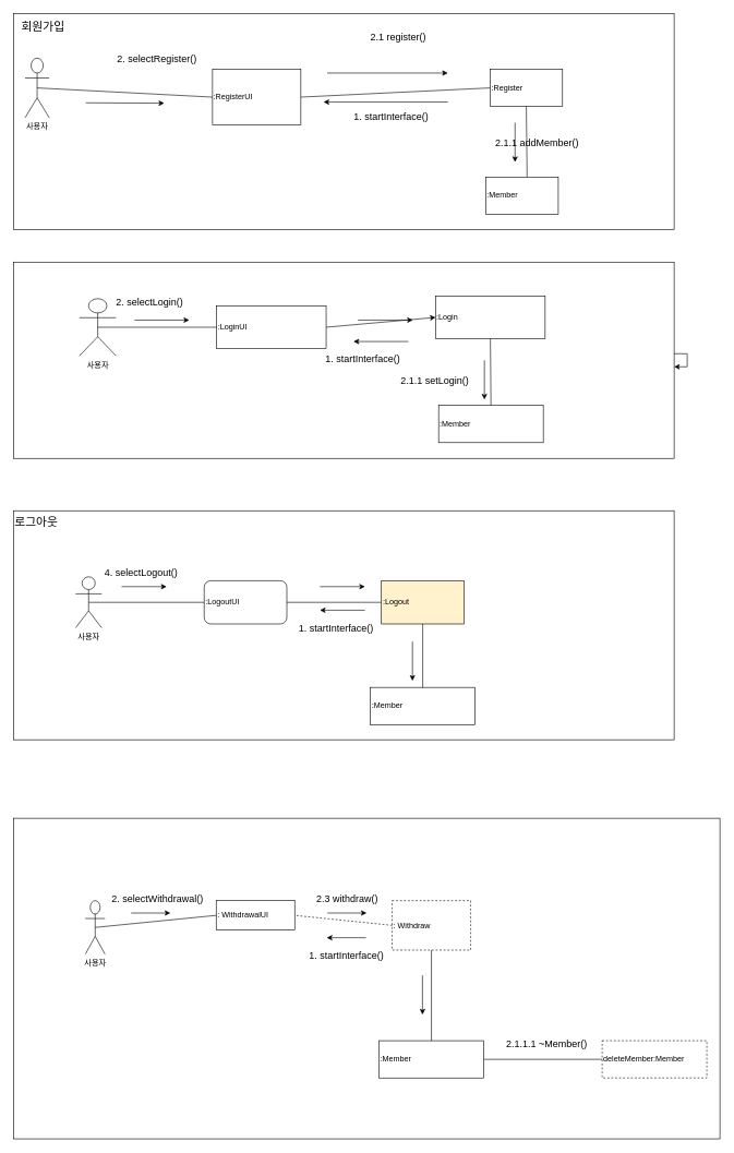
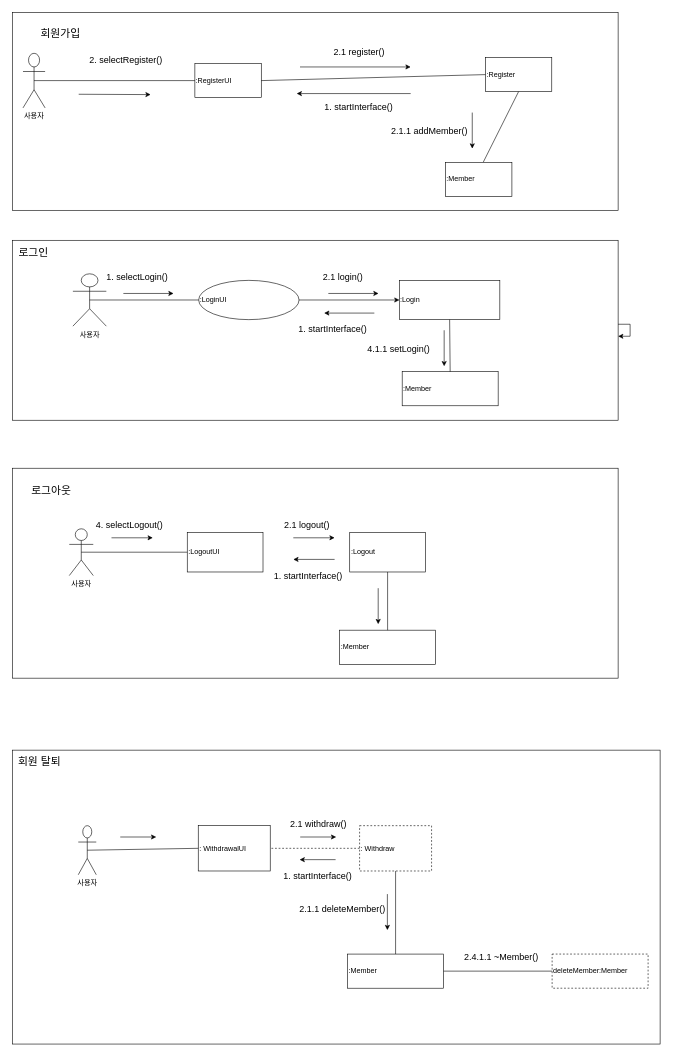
- <mxCell id="79" value="&lt;font style=&quot;font-size: 18px;&quot;&gt;회원가입&lt;/font&gt;" style="text;html=1;align=center;verticalAlign=middle;resizable=0;points=[];autosize=1;strokeColor=none;fillColor=none;" parent="62" vertex="1"><mxGeometry width="90" height="40" as="geometry" /></mxCell>
+ <mxCell id="79" value="&lt;font style=&quot;font-size: 18px;&quot;&gt;회원가입&lt;/font&gt;" style="text;html=1;align=center;verticalAlign=middle;resizable=0;points=[];autosize=1;strokeColor=none;fillColor=none;" parent="62" vertex="1"><mxGeometry x="35" y="15" width="90" height="40" as="geometry" /></mxCell>
- <mxCell id="75" value="&lt;font style=&quot;font-size: 15px;&quot;&gt;2.1 register()&lt;/font&gt;" style="text;html=1;align=center;verticalAlign=middle;resizable=0;points=[];autosize=1;strokeColor=none;fillColor=none;" parent="62" vertex="1"><mxGeometry x="533.405" y="21" width="110" height="30" as="geometry" /></mxCell>
+ <mxCell id="75" value="&lt;font style=&quot;font-size: 15px;&quot;&gt;2.1 register()&lt;/font&gt;" style="text;html=1;align=center;verticalAlign=middle;resizable=0;points=[];autosize=1;strokeColor=none;fillColor=none;" parent="62" vertex="1"><mxGeometry x="523.405" y="51" width="110" height="30" as="geometry" /></mxCell>
- <mxCell id="74" value="&lt;font style=&quot;font-size: 15px;&quot;&gt;2. selectRegister()&lt;/font&gt;" style="text;html=1;align=center;verticalAlign=middle;resizable=0;points=[];autosize=1;strokeColor=none;fillColor=none;" parent="62" vertex="1"><mxGeometry x="143.611" y="54.14" width="150" height="30" as="geometry" /></mxCell>
+ <mxCell id="74" value="&lt;font style=&quot;font-size: 15px;&quot;&gt;2. selectRegister()&lt;/font&gt;" style="text;html=1;align=center;verticalAlign=middle;resizable=0;points=[];autosize=1;strokeColor=none;fillColor=none;" parent="62" vertex="1"><mxGeometry x="113.611" y="64.14" width="150" height="30" as="geometry" /></mxCell>
- <mxCell id="66" value=":Register" style="rounded=0;whiteSpace=wrap;html=1;movable=1;resizable=1;rotatable=1;deletable=1;editable=1;locked=0;connectable=1;align=left;" parent="62" vertex="1"><mxGeometry x="728.707" y="85.345" width="110.69" height="56.897" as="geometry" /></mxCell>
+ <mxCell id="66" value=":Register" style="rounded=0;whiteSpace=wrap;html=1;movable=1;resizable=1;rotatable=1;deletable=1;editable=1;locked=0;connectable=1;align=left;" parent="62" vertex="1"><mxGeometry x="788.707" y="75.345" width="110.69" height="56.897" as="geometry" /></mxCell>
- <mxCell id="65" value=":RegisterUI" style="rounded=0;whiteSpace=wrap;html=1;movable=1;resizable=1;rotatable=1;deletable=1;editable=1;locked=0;connectable=1;align=left;" parent="62" vertex="1"><mxGeometry x="304.397" y="85.345" width="135" height="85" as="geometry" /></mxCell>
+ <mxCell id="65" value=":RegisterUI" style="rounded=0;whiteSpace=wrap;html=1;movable=1;resizable=1;rotatable=1;deletable=1;editable=1;locked=0;connectable=1;align=left;" parent="62" vertex="1"><mxGeometry x="304.397" y="85.345" width="110.69" height="56.897" as="geometry" /></mxCell>
- <mxCell id="78" value="&lt;font style=&quot;font-size: 15px;&quot;&gt;2.1.1 addMember()&lt;/font&gt;" style="text;html=1;align=center;verticalAlign=middle;resizable=0;points=[];autosize=1;strokeColor=none;fillColor=none;" parent="62" vertex="1"><mxGeometry x="724.999" y="182.069" width="150" height="30" as="geometry" /></mxCell>
+ <mxCell id="78" value="&lt;font style=&quot;font-size: 15px;&quot;&gt;2.1.1 addMember()&lt;/font&gt;" style="text;html=1;align=center;verticalAlign=middle;resizable=0;points=[];autosize=1;strokeColor=none;fillColor=none;" parent="62" vertex="1"><mxGeometry x="619.999" y="182.069" width="150" height="30" as="geometry" /></mxCell>
+ <mxCell id="57" value="&lt;span style=&quot;font-size: 18px;&quot;&gt;로그인&lt;/span&gt;" style="text;html=1;align=center;verticalAlign=middle;resizable=0;points=[];autosize=1;strokeColor=none;fillColor=none;" parent="42" vertex="1"><mxGeometry width="70" height="40" as="geometry" /></mxCell>
- <mxCell id="52" value="&lt;font style=&quot;font-size: 15px;&quot;&gt;2. selectLogin()&lt;/font&gt;" style="text;html=1;align=center;verticalAlign=middle;resizable=0;points=[];autosize=1;strokeColor=none;fillColor=none;" parent="44" vertex="1"><mxGeometry x="55.79" width="130" height="30" as="geometry" /></mxCell>
+ <mxCell id="52" value="&lt;font style=&quot;font-size: 15px;&quot;&gt;1. selectLogin()&lt;/font&gt;" style="text;html=1;align=center;verticalAlign=middle;resizable=0;points=[];autosize=1;strokeColor=none;fillColor=none;" parent="44" vertex="1"><mxGeometry x="55.79" width="130" height="30" as="geometry" /></mxCell>
+ <mxCell id="55" value="&lt;font style=&quot;font-size: 15px;&quot;&gt;2.1 login()&lt;/font&gt;" style="text;html=1;align=center;verticalAlign=middle;resizable=0;points=[];autosize=1;strokeColor=none;fillColor=none;" parent="44" vertex="1"><mxGeometry x="418.429" width="90" height="30" as="geometry" /></mxCell>
- <mxCell id="47" value=":Login" style="rounded=0;whiteSpace=wrap;html=1;align=left;" parent="44" vertex="1"><mxGeometry x="557.905" y="6.818" width="167.371" height="65.455" as="geometry" /></mxCell>
+ <mxCell id="47" value=":Login" style="rounded=0;whiteSpace=wrap;html=1;align=left;" parent="44" vertex="1"><mxGeometry x="557.905" y="21.818" width="167.371" height="65.455" as="geometry" /></mxCell>
- <mxCell id="46" value=":LoginUI" style="rounded=0;whiteSpace=wrap;html=1;align=left;" parent="44" vertex="1"><mxGeometry x="223.162" y="21.818" width="167.371" height="65.455" as="geometry" /></mxCell>
+ <mxCell id="46" value=":LoginUI" style="ellipse;whiteSpace=wrap;html=1;align=left;" parent="44" vertex="1"><mxGeometry x="223.162" y="21.818" width="167.371" height="65.455" as="geometry" /></mxCell>
- <mxCell id="60" value="&lt;font style=&quot;font-size: 15px;&quot;&gt;2.1.1 setLogin()&lt;/font&gt;" style="text;html=1;align=center;verticalAlign=middle;resizable=0;points=[];autosize=1;strokeColor=none;fillColor=none;" parent="42" vertex="1"><mxGeometry x="579.004" y="164.999" width="130" height="30" as="geometry" /></mxCell>
+ <mxCell id="60" value="&lt;font style=&quot;font-size: 15px;&quot;&gt;4.1.1 setLogin()&lt;/font&gt;" style="text;html=1;align=center;verticalAlign=middle;resizable=0;points=[];autosize=1;strokeColor=none;fillColor=none;" parent="42" vertex="1"><mxGeometry x="579.004" y="164.999" width="130" height="30" as="geometry" /></mxCell>
- <mxCell id="38" value="&lt;div style=&quot;text-align: center;&quot;&gt;&lt;span style=&quot;background-color: initial; font-size: 18px;&quot;&gt;로그아웃&lt;/span&gt;&lt;/div&gt;" style="text;whiteSpace=wrap;html=1;" parent="24" vertex="1"><mxGeometry width="80" height="40" as="geometry" /></mxCell>
+ <mxCell id="38" value="&lt;div style=&quot;text-align: center;&quot;&gt;&lt;span style=&quot;background-color: initial; font-size: 18px;&quot;&gt;로그아웃&lt;/span&gt;&lt;/div&gt;" style="text;whiteSpace=wrap;html=1;" parent="24" vertex="1"><mxGeometry x="30" y="20" width="80" height="40" as="geometry" /></mxCell>
+ <mxCell id="37" value="&lt;font style=&quot;font-size: 15px;&quot;&gt;2.1 logout()&lt;/font&gt;" style="text;html=1;align=center;verticalAlign=middle;resizable=0;points=[];autosize=1;strokeColor=none;fillColor=none;" parent="26" vertex="1"><mxGeometry x="355.926" width="100" height="30" as="geometry" /></mxCell>
- <mxCell id="28" value=":LogoutUI" style="whiteSpace=wrap;html=1;align=left;rounded=1;" parent="26" vertex="1"><mxGeometry x="206.667" y="27" width="126.296" height="66" as="geometry" /></mxCell>
+ <mxCell id="28" value=":LogoutUI" style="rounded=0;whiteSpace=wrap;html=1;align=left;" parent="26" vertex="1"><mxGeometry x="206.667" y="27" width="126.296" height="66" as="geometry" /></mxCell>
- <mxCell id="31" value="" style="endArrow=none;html=1;rounded=0;exitX=1;exitY=0.5;exitDx=0;exitDy=0;" parent="26" source="28" target="29" edge="1"><mxGeometry width="50" height="50" relative="1" as="geometry"><mxPoint x="413.333" y="216" as="sourcePoint" /><mxPoint x="470.741" y="156" as="targetPoint" /></mxGeometry></mxCell>
- <mxCell id="29" value=":Logout" style="rounded=0;whiteSpace=wrap;html=1;align=left;fillColor=#fff2cc;" parent="26" vertex="1"><mxGeometry x="477.554" y="27" width="126.296" height="66" as="geometry" /></mxCell>
+ <mxCell id="29" value=":Logout" style="rounded=0;whiteSpace=wrap;html=1;align=left;" parent="26" vertex="1"><mxGeometry x="477.554" y="27" width="126.296" height="66" as="geometry" /></mxCell>
+ <mxCell id="16" value="&lt;span style=&quot;font-size: 18px;&quot;&gt;회원 탈퇴&lt;/span&gt;" style="text;html=1;align=center;verticalAlign=middle;resizable=0;points=[];autosize=1;strokeColor=none;fillColor=none;" parent="2" vertex="1"><mxGeometry width="90" height="40" as="geometry" /></mxCell>
- <mxCell id="14" value="&lt;font style=&quot;font-size: 15px;&quot;&gt;2. selectWithdrawal()&lt;/font&gt;" style="text;html=1;align=center;verticalAlign=middle;resizable=0;points=[];autosize=1;strokeColor=none;fillColor=none;" parent="4" vertex="1"><mxGeometry x="40" width="160" height="30" as="geometry" /></mxCell>
- <mxCell id="15" value="&lt;font style=&quot;font-size: 15px;&quot;&gt;2.3 withdraw()&lt;/font&gt;" style="text;html=1;align=center;verticalAlign=middle;resizable=0;points=[];autosize=1;strokeColor=none;fillColor=none;" parent="4" vertex="1"><mxGeometry x="350" width="120" height="30" as="geometry" /></mxCell>
+ <mxCell id="15" value="&lt;font style=&quot;font-size: 15px;&quot;&gt;2.1 withdraw()&lt;/font&gt;" style="text;html=1;align=center;verticalAlign=middle;resizable=0;points=[];autosize=1;strokeColor=none;fillColor=none;" parent="4" vertex="1"><mxGeometry x="350" width="120" height="30" as="geometry" /></mxCell>
- <mxCell id="6" value=":&amp;nbsp;WithdrawalUI" style="rounded=0;whiteSpace=wrap;html=1;align=left;" parent="4" vertex="1"><mxGeometry x="210" y="18.889" width="120" height="45" as="geometry" /></mxCell>
+ <mxCell id="6" value=":&amp;nbsp;WithdrawalUI" style="rounded=0;whiteSpace=wrap;html=1;align=left;" parent="4" vertex="1"><mxGeometry x="210" y="18.889" width="120" height="75.556" as="geometry" /></mxCell>
+ <mxCell id="19" value="&lt;font style=&quot;font-size: 15px;&quot;&gt;2.1.1 deleteMember()&lt;/font&gt;" style="text;html=1;align=center;verticalAlign=middle;resizable=0;points=[];autosize=1;strokeColor=none;fillColor=none;" parent="2" vertex="1"><mxGeometry x="465.004" y="249.999" width="170" height="30" as="geometry" /></mxCell>
- <mxCell id="23" value="&lt;font style=&quot;font-size: 15px;&quot;&gt;2.1.1.1 ~Member()&lt;/font&gt;" style="text;html=1;align=center;verticalAlign=middle;resizable=0;points=[];autosize=1;strokeColor=none;fillColor=none;" parent="2" vertex="1"><mxGeometry x="740.004" y="329.999" width="150" height="30" as="geometry" /></mxCell>
+ <mxCell id="23" value="&lt;font style=&quot;font-size: 15px;&quot;&gt;2.4.1.1 ~Member()&lt;/font&gt;" style="text;html=1;align=center;verticalAlign=middle;resizable=0;points=[];autosize=1;strokeColor=none;fillColor=none;" parent="2" vertex="1"><mxGeometry x="740.004" y="329.999" width="150" height="30" as="geometry" /></mxCell>
